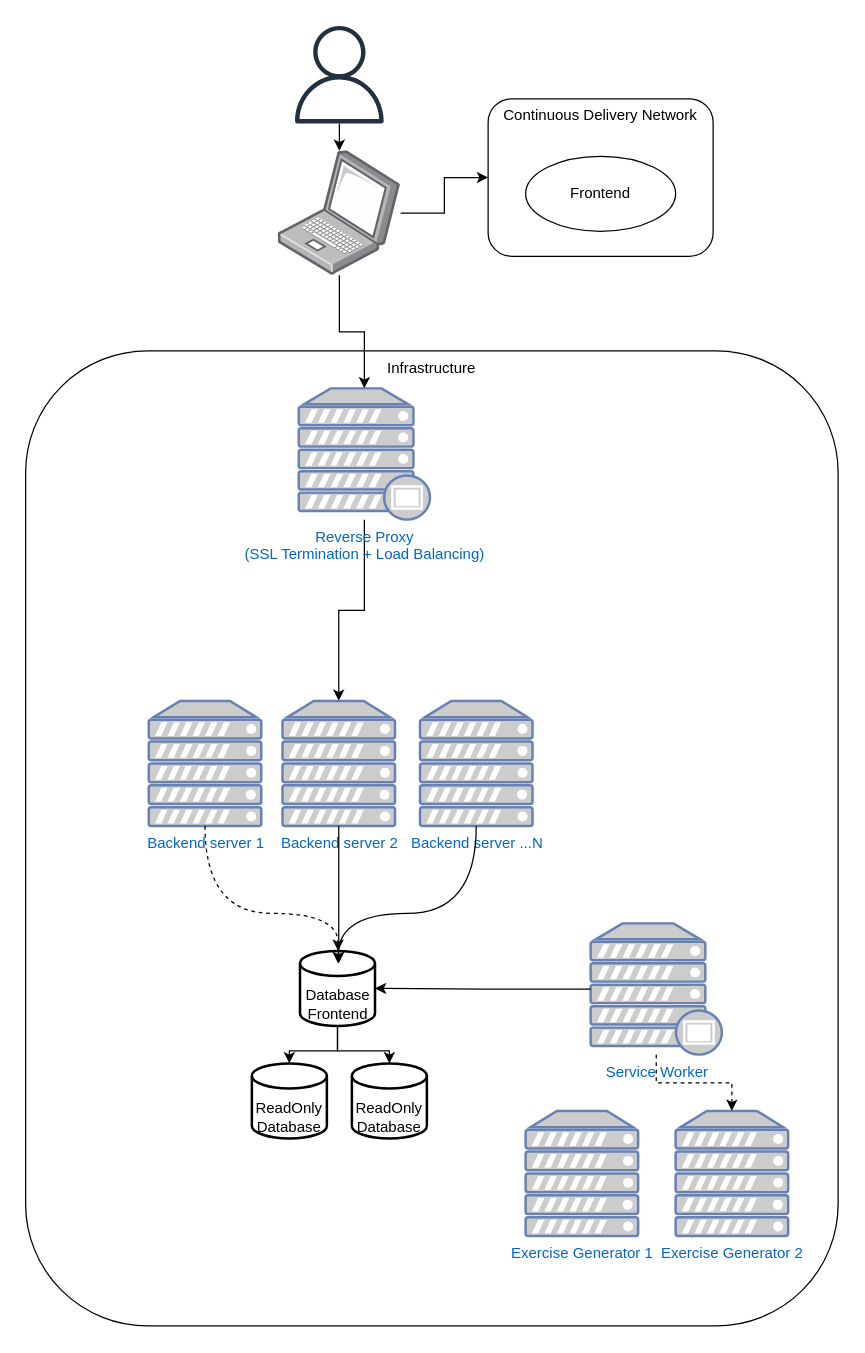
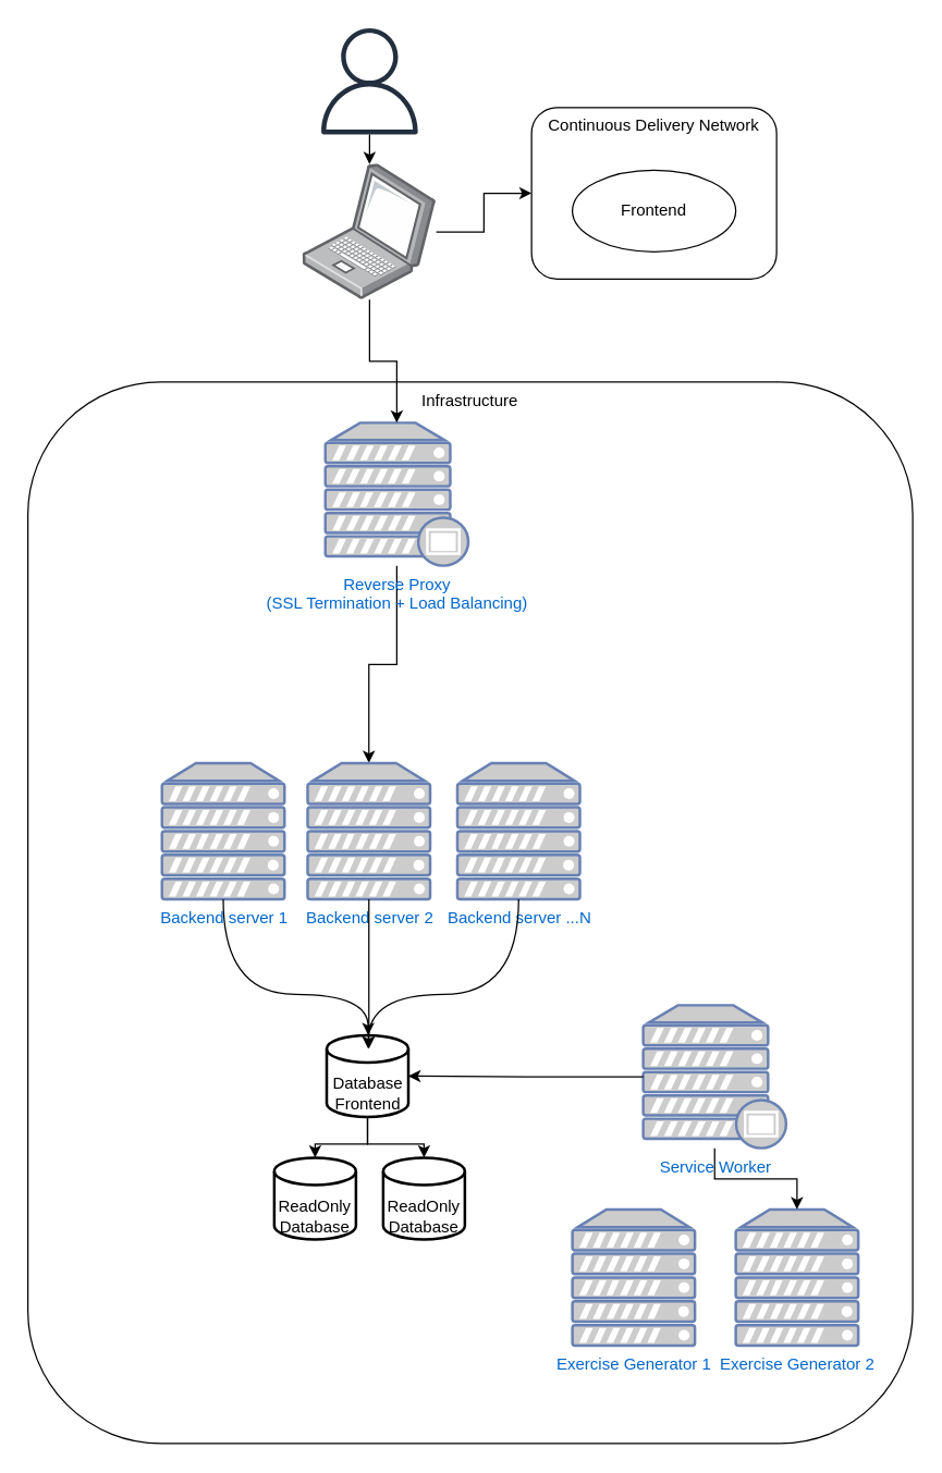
- <mxCell id="29" style="edgeStyle=orthogonalEdgeStyle;curved=1;orthogonalLoop=1;jettySize=auto;html=1;dashed=1;" edge="1" parent="1" source="14" target="26"><mxGeometry relative="1" as="geometry"><Array as="points"><mxPoint x="164" y="730" /><mxPoint x="270" y="730" /></Array></mxGeometry></mxCell>
+ <mxCell id="29" style="edgeStyle=orthogonalEdgeStyle;curved=1;orthogonalLoop=1;jettySize=auto;html=1;" edge="1" parent="1" source="14" target="26"><mxGeometry relative="1" as="geometry"><Array as="points"><mxPoint x="164" y="730" /><mxPoint x="270" y="730" /></Array></mxGeometry></mxCell>
- <mxCell id="21" style="edgeStyle=orthogonalEdgeStyle;rounded=0;orthogonalLoop=1;jettySize=auto;html=1;dashed=1;" edge="1" parent="17" source="22" target="20"><mxGeometry relative="1" as="geometry" /></mxCell>
+ <mxCell id="21" style="edgeStyle=orthogonalEdgeStyle;rounded=0;orthogonalLoop=1;jettySize=auto;html=1;" edge="1" parent="17" source="22" target="20"><mxGeometry relative="1" as="geometry" /></mxCell>
